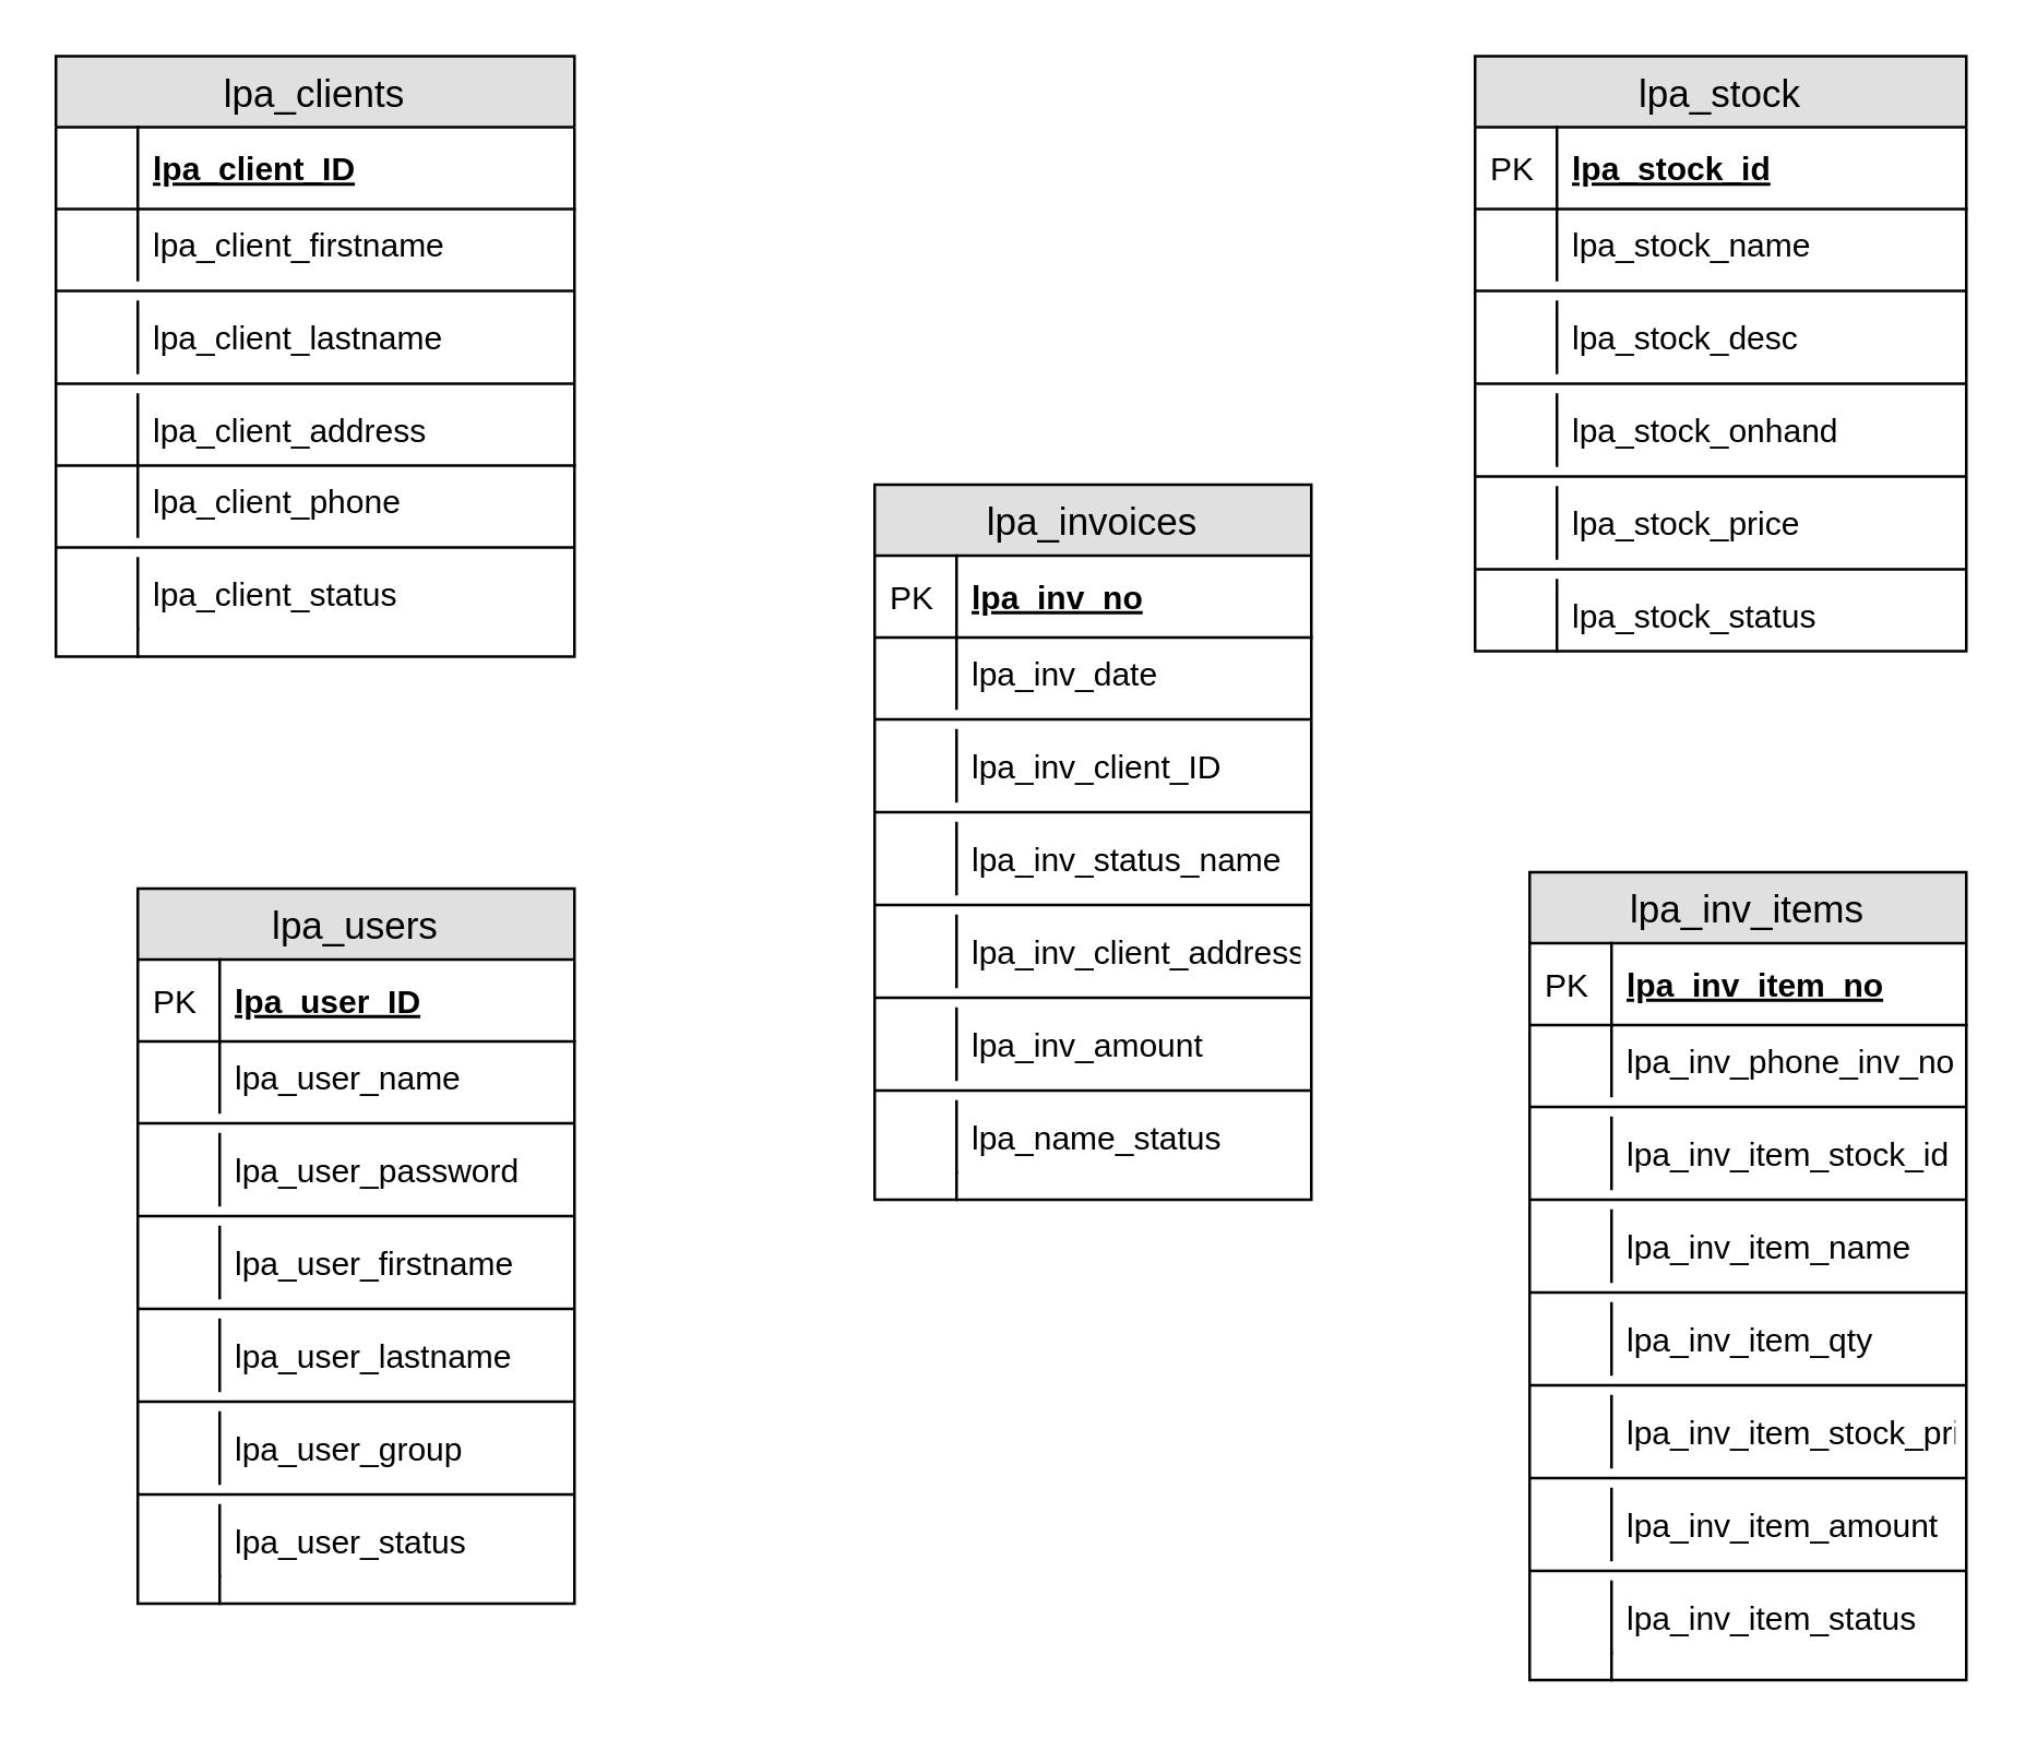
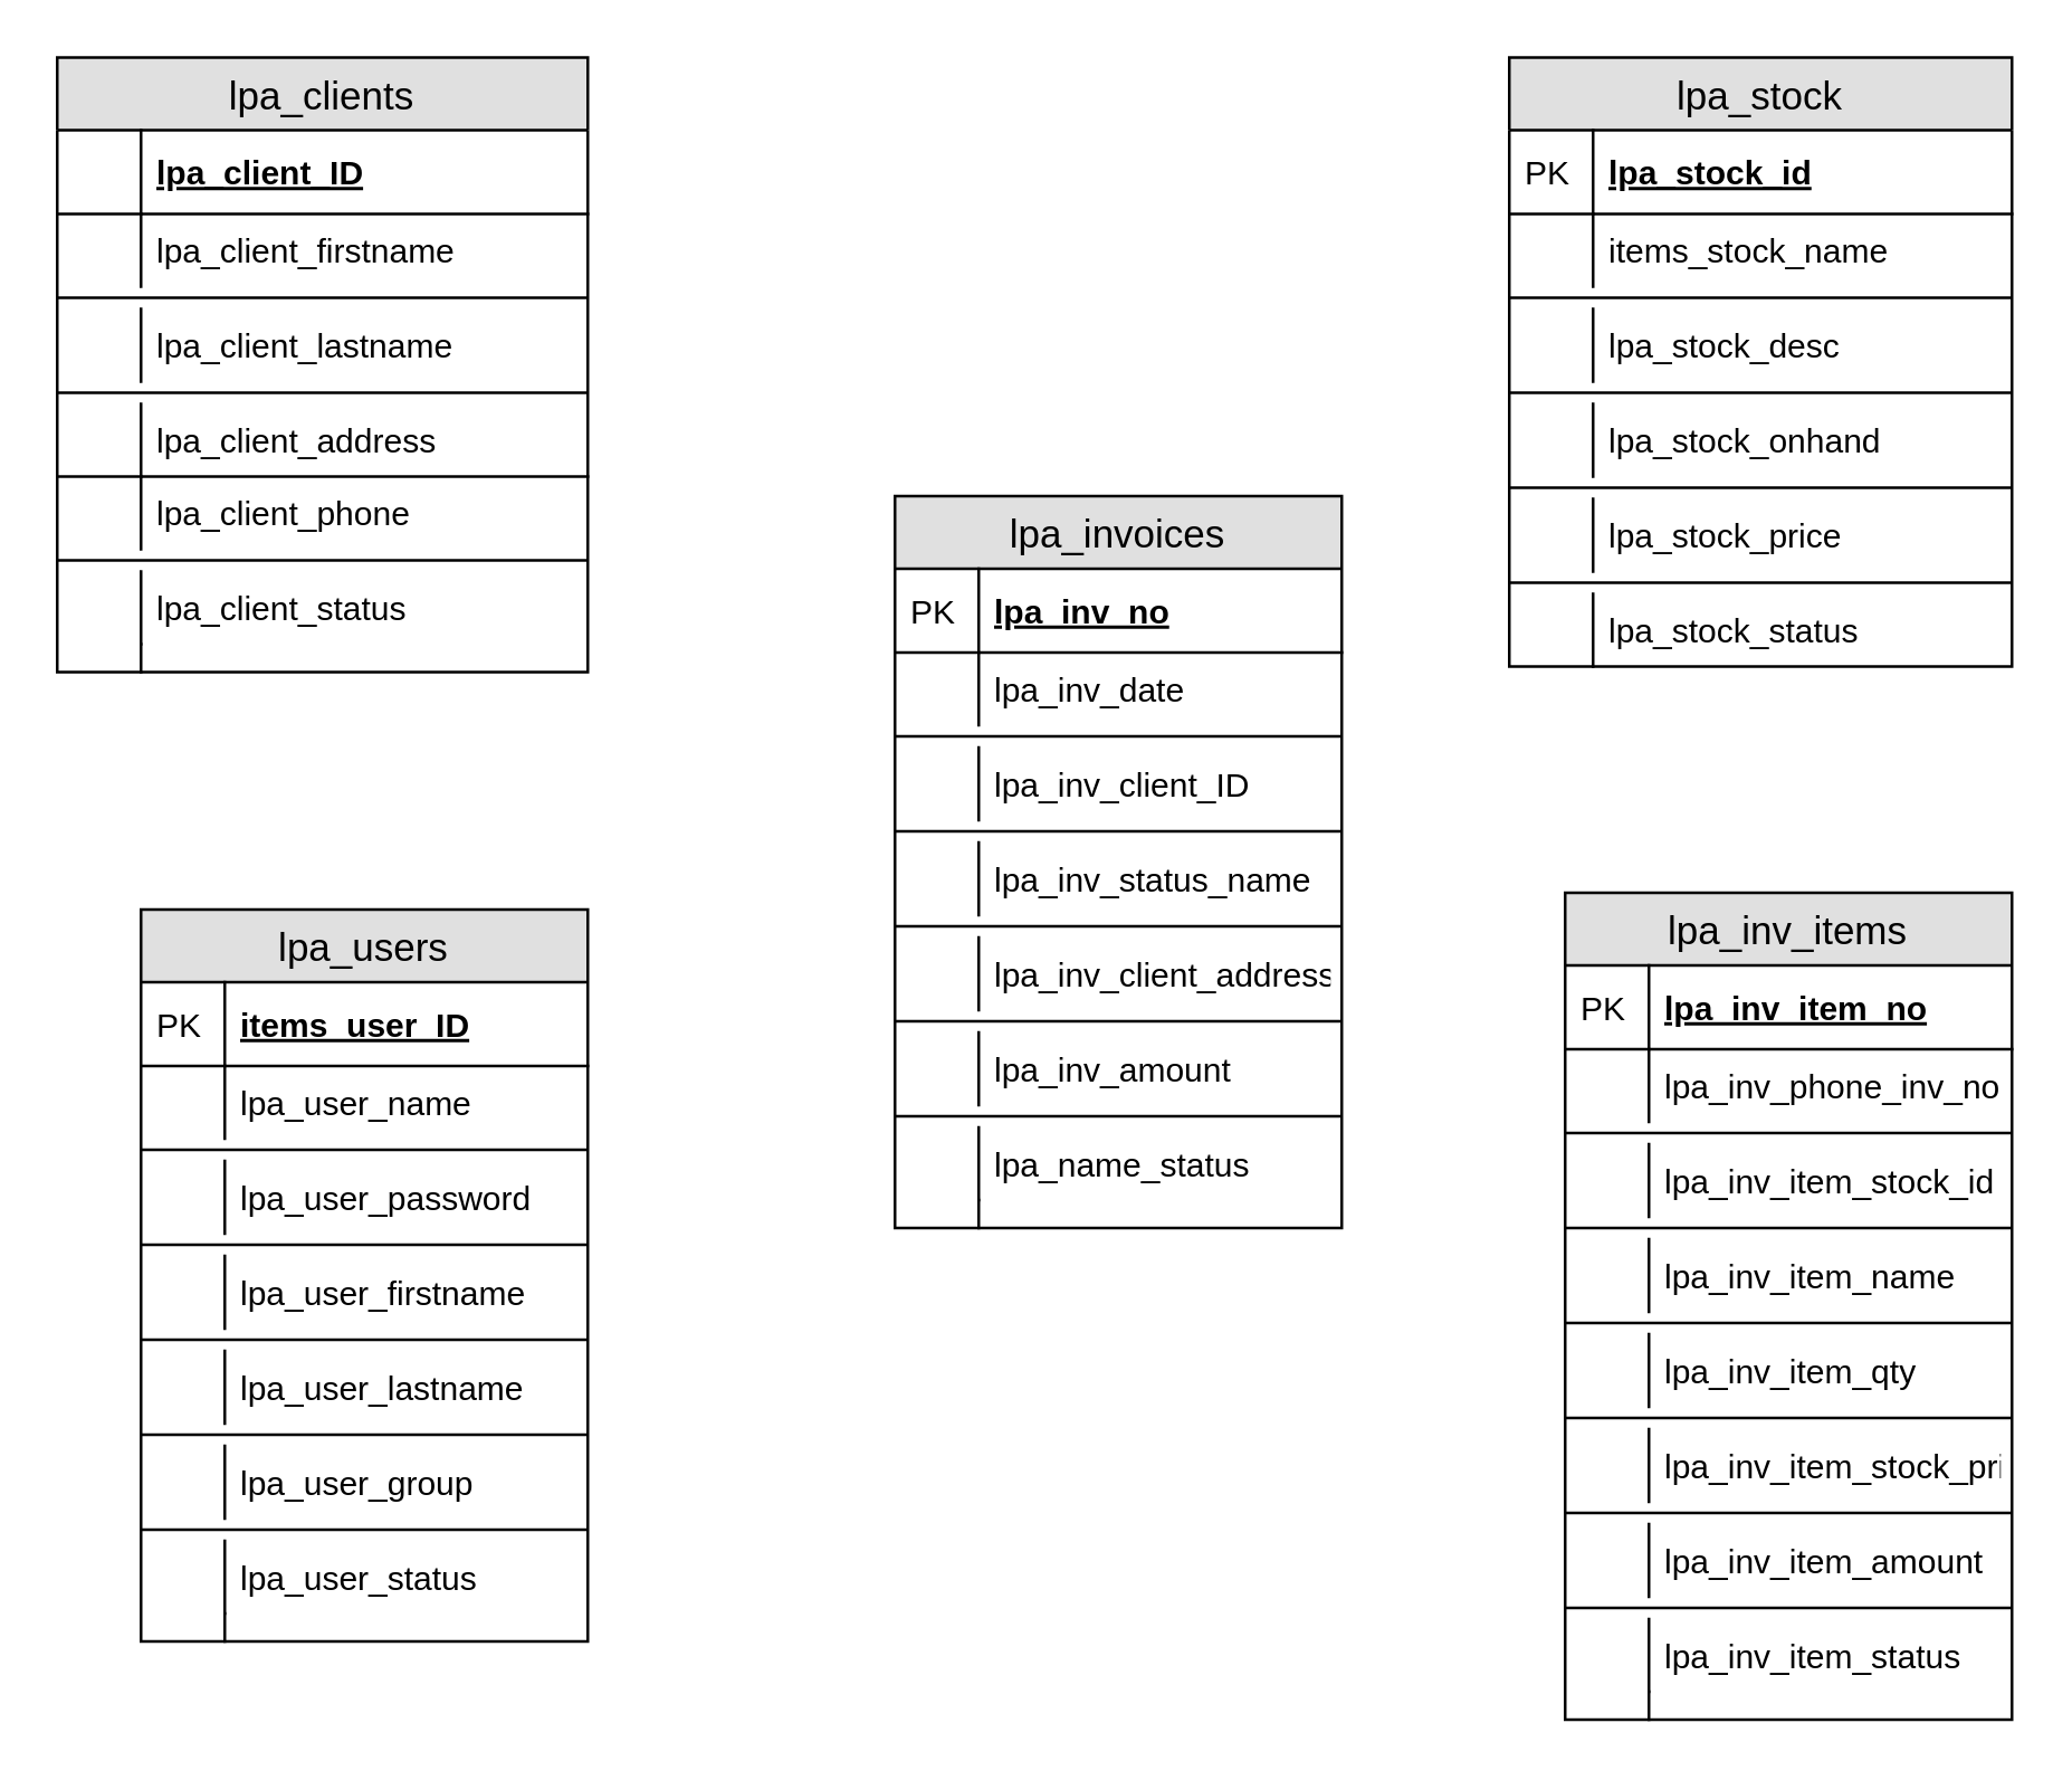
- <mxCell id="23" value="lpa_stock_name" style="shape=partialRectangle;top=0;left=0;right=0;bottom=0;align=left;verticalAlign=top;fillColor=none;spacingLeft=34;spacingRight=4;overflow=hidden;rotatable=0;points=[[0,0.5],[1,0.5]];portConstraint=eastwest;dropTarget=0;fontSize=12;" parent="20" vertex="1"><mxGeometry y="56" width="180" height="26" as="geometry" /></mxCell>
+ <mxCell id="23" value="items_stock_name" style="shape=partialRectangle;top=0;left=0;right=0;bottom=0;align=left;verticalAlign=top;fillColor=none;spacingLeft=34;spacingRight=4;overflow=hidden;rotatable=0;points=[[0,0.5],[1,0.5]];portConstraint=eastwest;dropTarget=0;fontSize=12;" parent="20" vertex="1"><mxGeometry y="56" width="180" height="26" as="geometry" /></mxCell>
- <mxCell id="38" value="lpa_user_ID" style="shape=partialRectangle;top=0;left=0;right=0;bottom=1;align=left;verticalAlign=middle;fillColor=none;spacingLeft=34;spacingRight=4;overflow=hidden;rotatable=0;points=[[0,0.5],[1,0.5]];portConstraint=eastwest;dropTarget=0;fontStyle=5;fontSize=12;" parent="37" vertex="1"><mxGeometry y="26" width="160" height="30" as="geometry" /></mxCell>
+ <mxCell id="38" value="items_user_ID" style="shape=partialRectangle;top=0;left=0;right=0;bottom=1;align=left;verticalAlign=middle;fillColor=none;spacingLeft=34;spacingRight=4;overflow=hidden;rotatable=0;points=[[0,0.5],[1,0.5]];portConstraint=eastwest;dropTarget=0;fontStyle=5;fontSize=12;" parent="37" vertex="1"><mxGeometry y="26" width="160" height="30" as="geometry" /></mxCell>
